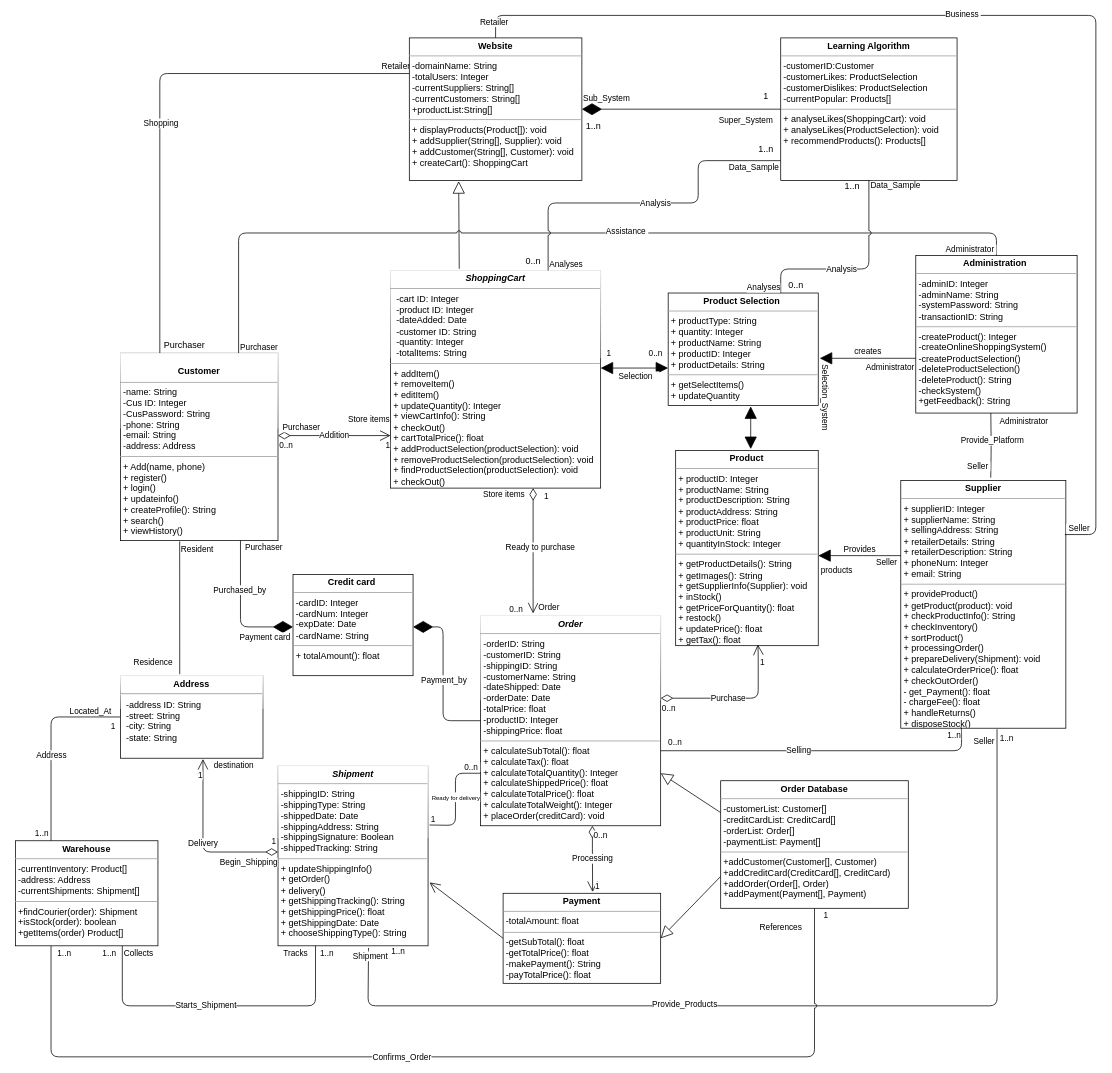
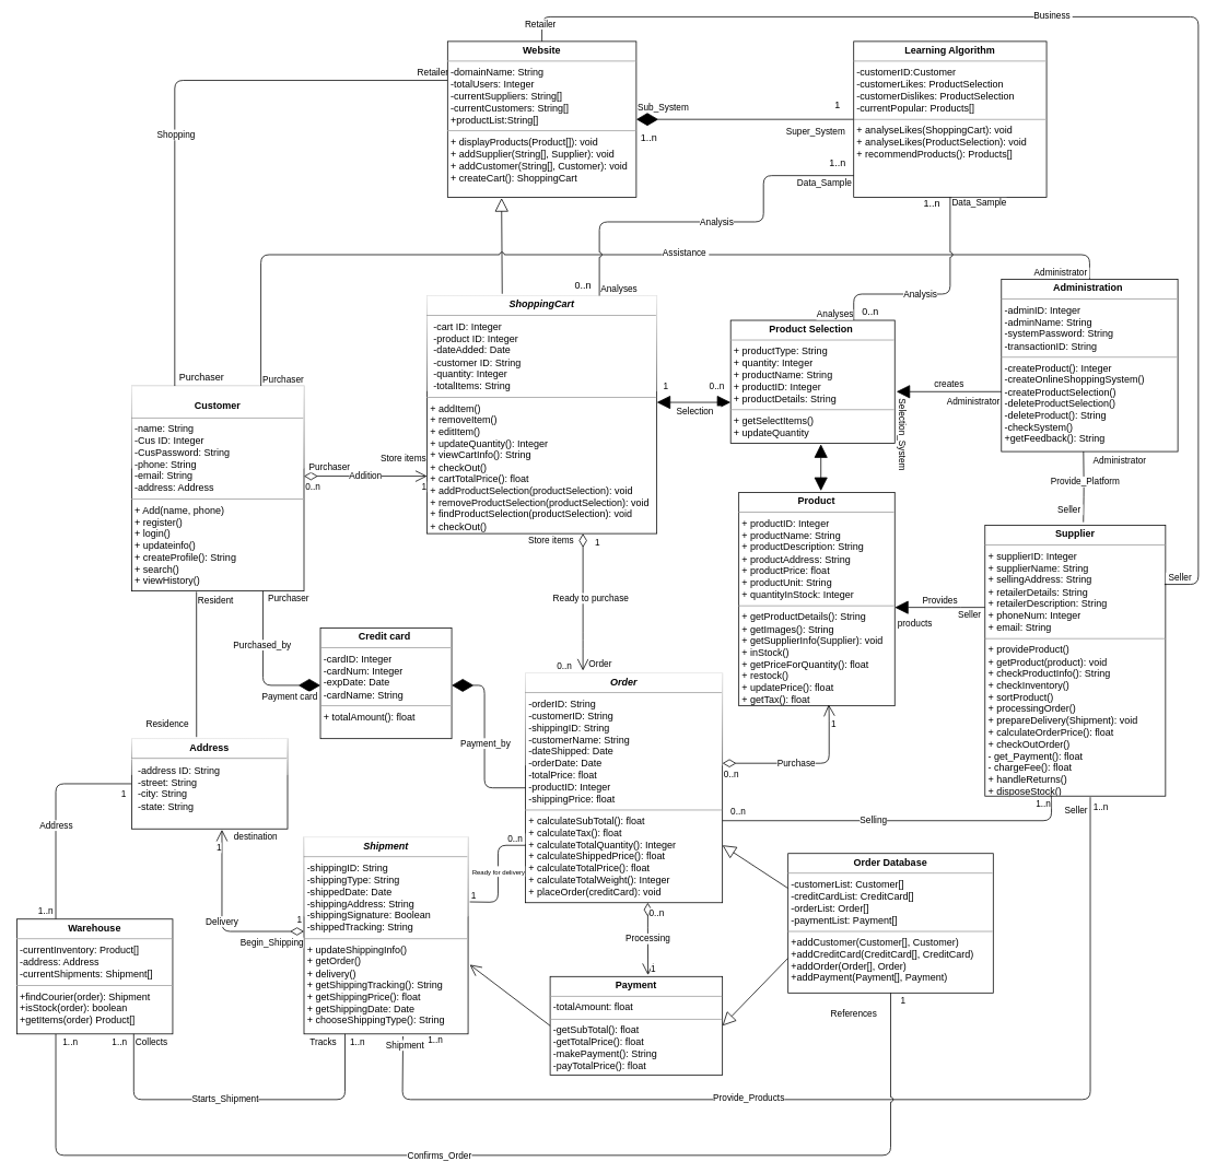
- <mxCell id="118" value="&lt;font style=&quot;font-size: 11px&quot;&gt;Located_At&lt;/font&gt;" style="text;html=1;align=center;verticalAlign=middle;resizable=0;points=[];autosize=1;strokeColor=none;fillColor=none;" parent="1" vertex="1"><mxGeometry x="85" y="938" width="70" height="20" as="geometry" /></mxCell>
